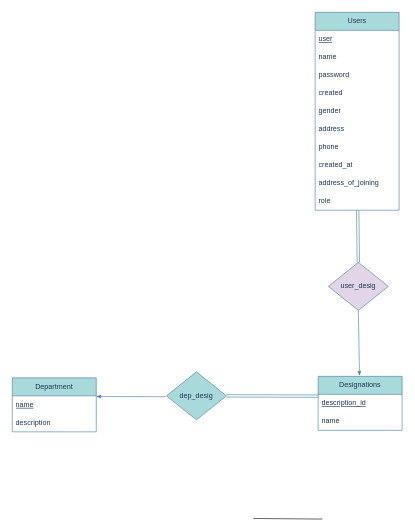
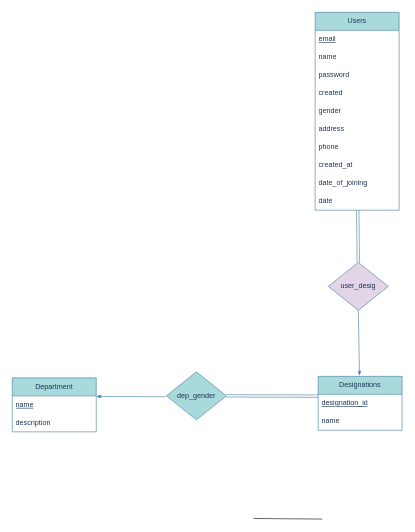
- <mxCell id="16" value="&lt;font&gt;&lt;u&gt;user&lt;/u&gt;&lt;/font&gt;" style="text;strokeColor=none;fillColor=none;align=left;verticalAlign=middle;spacingLeft=4;spacingRight=4;overflow=hidden;points=[[0,0.5],[1,0.5]];portConstraint=eastwest;rotatable=0;whiteSpace=wrap;html=1;labelBackgroundColor=none;fontColor=#1D3557;" vertex="1" parent="15"><mxGeometry y="30" width="140" height="30" as="geometry" /></mxCell>
+ <mxCell id="16" value="&lt;font&gt;&lt;u&gt;email&lt;/u&gt;&lt;/font&gt;" style="text;strokeColor=none;fillColor=none;align=left;verticalAlign=middle;spacingLeft=4;spacingRight=4;overflow=hidden;points=[[0,0.5],[1,0.5]];portConstraint=eastwest;rotatable=0;whiteSpace=wrap;html=1;labelBackgroundColor=none;fontColor=#1D3557;" vertex="1" parent="15"><mxGeometry y="30" width="140" height="30" as="geometry" /></mxCell>
- <mxCell id="24" value="address_of_joining" style="text;strokeColor=none;fillColor=none;align=left;verticalAlign=middle;spacingLeft=4;spacingRight=4;overflow=hidden;points=[[0,0.5],[1,0.5]];portConstraint=eastwest;rotatable=0;whiteSpace=wrap;html=1;labelBackgroundColor=none;fontColor=#1D3557;" vertex="1" parent="15"><mxGeometry y="270" width="140" height="30" as="geometry" /></mxCell>
+ <mxCell id="24" value="date_of_joining" style="text;strokeColor=none;fillColor=none;align=left;verticalAlign=middle;spacingLeft=4;spacingRight=4;overflow=hidden;points=[[0,0.5],[1,0.5]];portConstraint=eastwest;rotatable=0;whiteSpace=wrap;html=1;labelBackgroundColor=none;fontColor=#1D3557;" vertex="1" parent="15"><mxGeometry y="270" width="140" height="30" as="geometry" /></mxCell>
- <mxCell id="25" value="role" style="text;strokeColor=none;fillColor=none;align=left;verticalAlign=middle;spacingLeft=4;spacingRight=4;overflow=hidden;points=[[0,0.5],[1,0.5]];portConstraint=eastwest;rotatable=0;whiteSpace=wrap;html=1;labelBackgroundColor=none;fontColor=#1D3557;" vertex="1" parent="15"><mxGeometry y="300" width="140" height="30" as="geometry" /></mxCell>
+ <mxCell id="25" value="date" style="text;strokeColor=none;fillColor=none;align=left;verticalAlign=middle;spacingLeft=4;spacingRight=4;overflow=hidden;points=[[0,0.5],[1,0.5]];portConstraint=eastwest;rotatable=0;whiteSpace=wrap;html=1;labelBackgroundColor=none;fontColor=#1D3557;" vertex="1" parent="15"><mxGeometry y="300" width="140" height="30" as="geometry" /></mxCell>
- <mxCell id="11" value="dep_desig" style="rhombus;whiteSpace=wrap;html=1;labelBackgroundColor=none;fillColor=#A8DADC;strokeColor=#457B9D;fontColor=#1D3557;" parent="1" vertex="1"><mxGeometry x="277" y="619.54" width="100" height="80" as="geometry" /></mxCell>
+ <mxCell id="11" value="dep_gender" style="rhombus;whiteSpace=wrap;html=1;labelBackgroundColor=none;fillColor=#A8DADC;strokeColor=#457B9D;fontColor=#1D3557;" parent="1" vertex="1"><mxGeometry x="277" y="619.54" width="100" height="80" as="geometry" /></mxCell>
- <mxCell id="6" value="&lt;u&gt;description_id&lt;/u&gt;" style="text;strokeColor=none;fillColor=none;align=left;verticalAlign=middle;spacingLeft=4;spacingRight=4;overflow=hidden;points=[[0,0.5],[1,0.5]];portConstraint=eastwest;rotatable=0;whiteSpace=wrap;html=1;labelBackgroundColor=none;fontColor=#1D3557;" parent="5" vertex="1"><mxGeometry y="30" width="140" height="30" as="geometry" /></mxCell>
+ <mxCell id="6" value="&lt;u&gt;designation_id&lt;/u&gt;" style="text;strokeColor=none;fillColor=none;align=left;verticalAlign=middle;spacingLeft=4;spacingRight=4;overflow=hidden;points=[[0,0.5],[1,0.5]];portConstraint=eastwest;rotatable=0;whiteSpace=wrap;html=1;labelBackgroundColor=none;fontColor=#1D3557;" parent="5" vertex="1"><mxGeometry y="30" width="140" height="30" as="geometry" /></mxCell>
